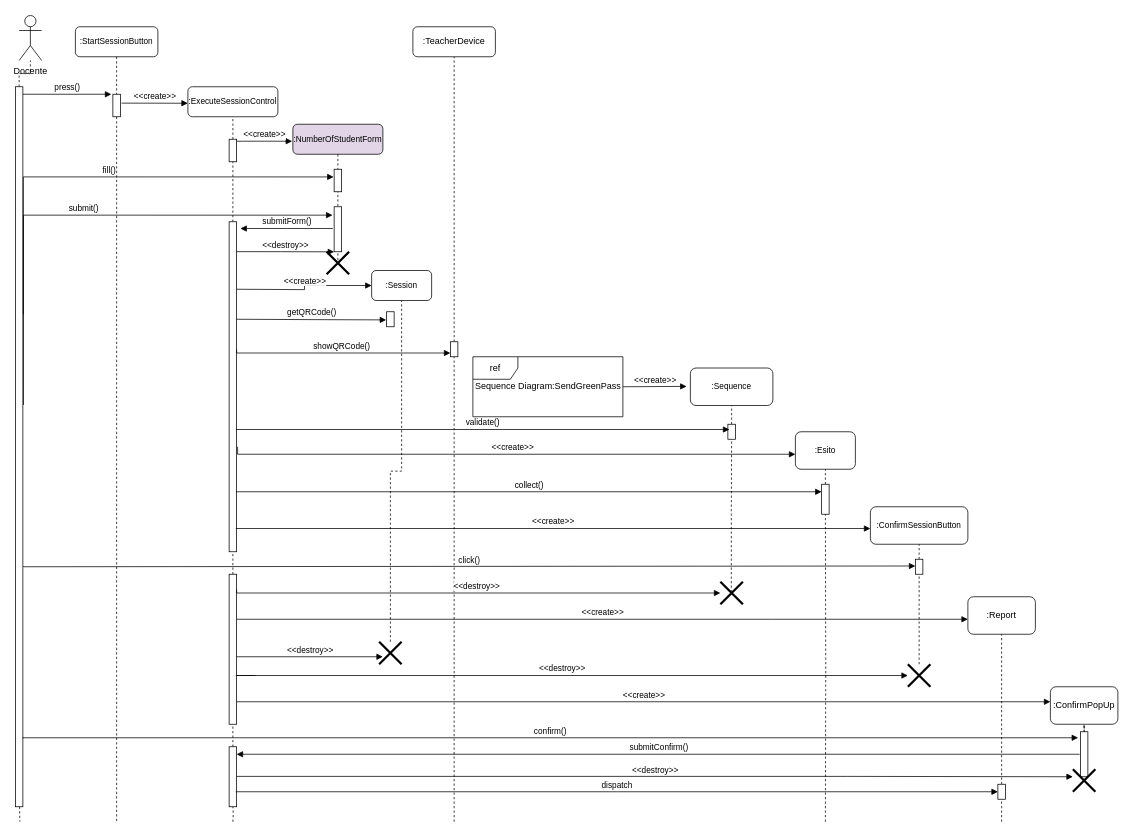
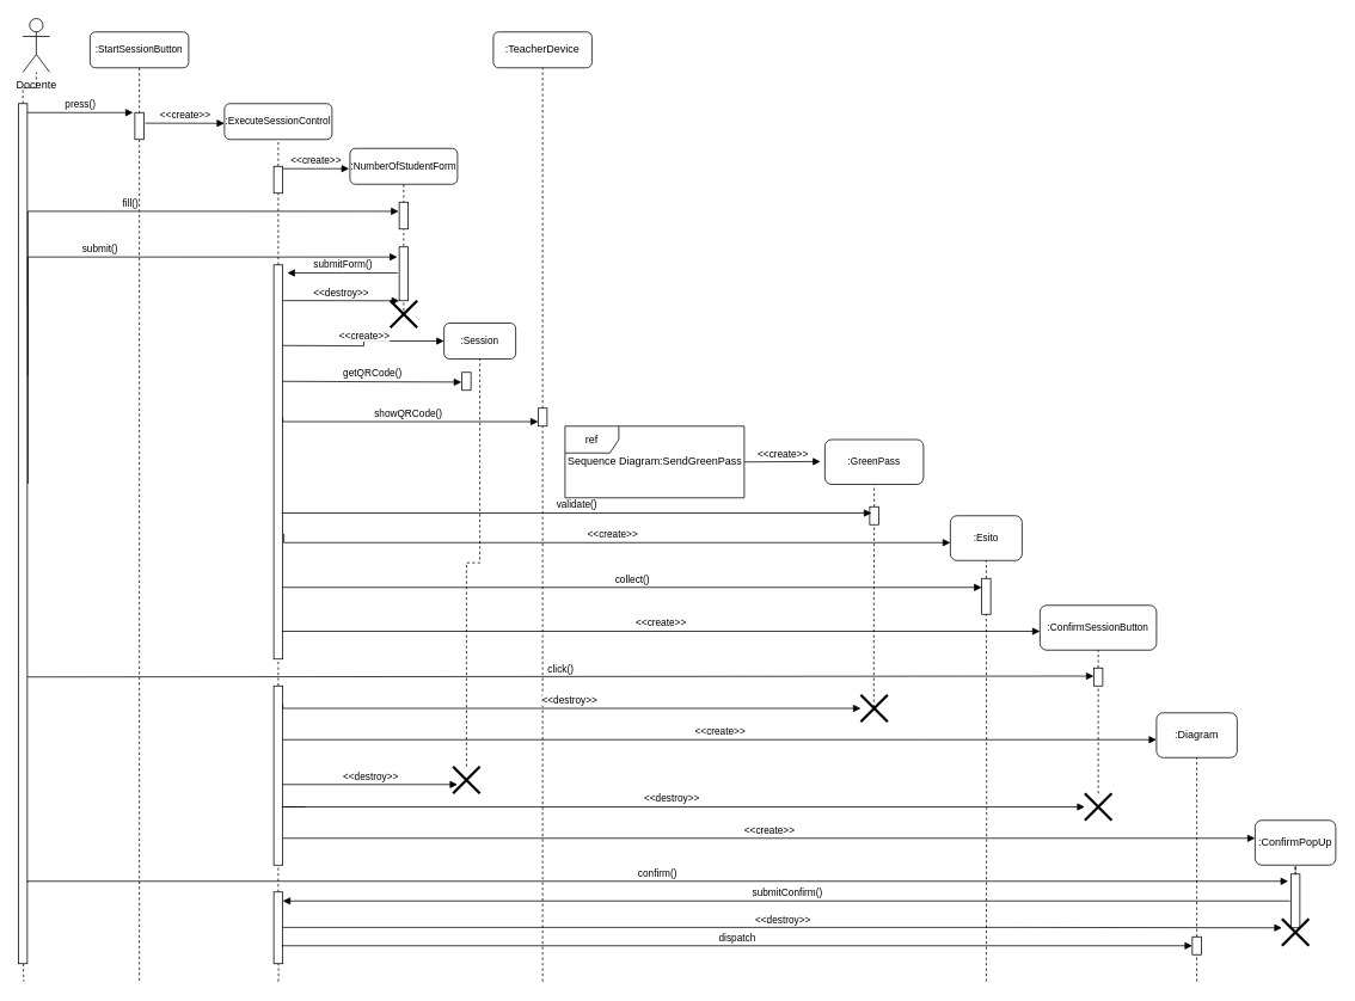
- <mxCell id="16" value="&lt;span style=&quot;font-size: 11px&quot;&gt;:NumberOfStudentForm&lt;/span&gt;" style="rounded=1;whiteSpace=wrap;html=1;fillColor=#e1d5e7;" parent="1" vertex="1"><mxGeometry x="390" y="165" width="120" height="40" as="geometry" /></mxCell>
+ <mxCell id="16" value="&lt;span style=&quot;font-size: 11px&quot;&gt;:NumberOfStudentForm&lt;/span&gt;" style="rounded=1;whiteSpace=wrap;html=1;" parent="1" vertex="1"><mxGeometry x="390" y="165" width="120" height="40" as="geometry" /></mxCell>
- <mxCell id="40" value="&lt;span style=&quot;font-size: 11px&quot;&gt;:Sequence&lt;/span&gt;" style="rounded=1;whiteSpace=wrap;html=1;" parent="1" vertex="1"><mxGeometry x="920" y="490" width="110" height="50" as="geometry" /></mxCell>
+ <mxCell id="40" value="&lt;span style=&quot;font-size: 11px&quot;&gt;:GreenPass&lt;/span&gt;" style="rounded=1;whiteSpace=wrap;html=1;" parent="1" vertex="1"><mxGeometry x="920" y="490" width="110" height="50" as="geometry" /></mxCell>
- <mxCell id="61" value=":Report" style="rounded=1;whiteSpace=wrap;html=1;" parent="1" vertex="1"><mxGeometry x="1290" y="795" width="90" height="50" as="geometry" /></mxCell>
+ <mxCell id="61" value=":Diagram" style="rounded=1;whiteSpace=wrap;html=1;" parent="1" vertex="1"><mxGeometry x="1290" y="795" width="90" height="50" as="geometry" /></mxCell>
